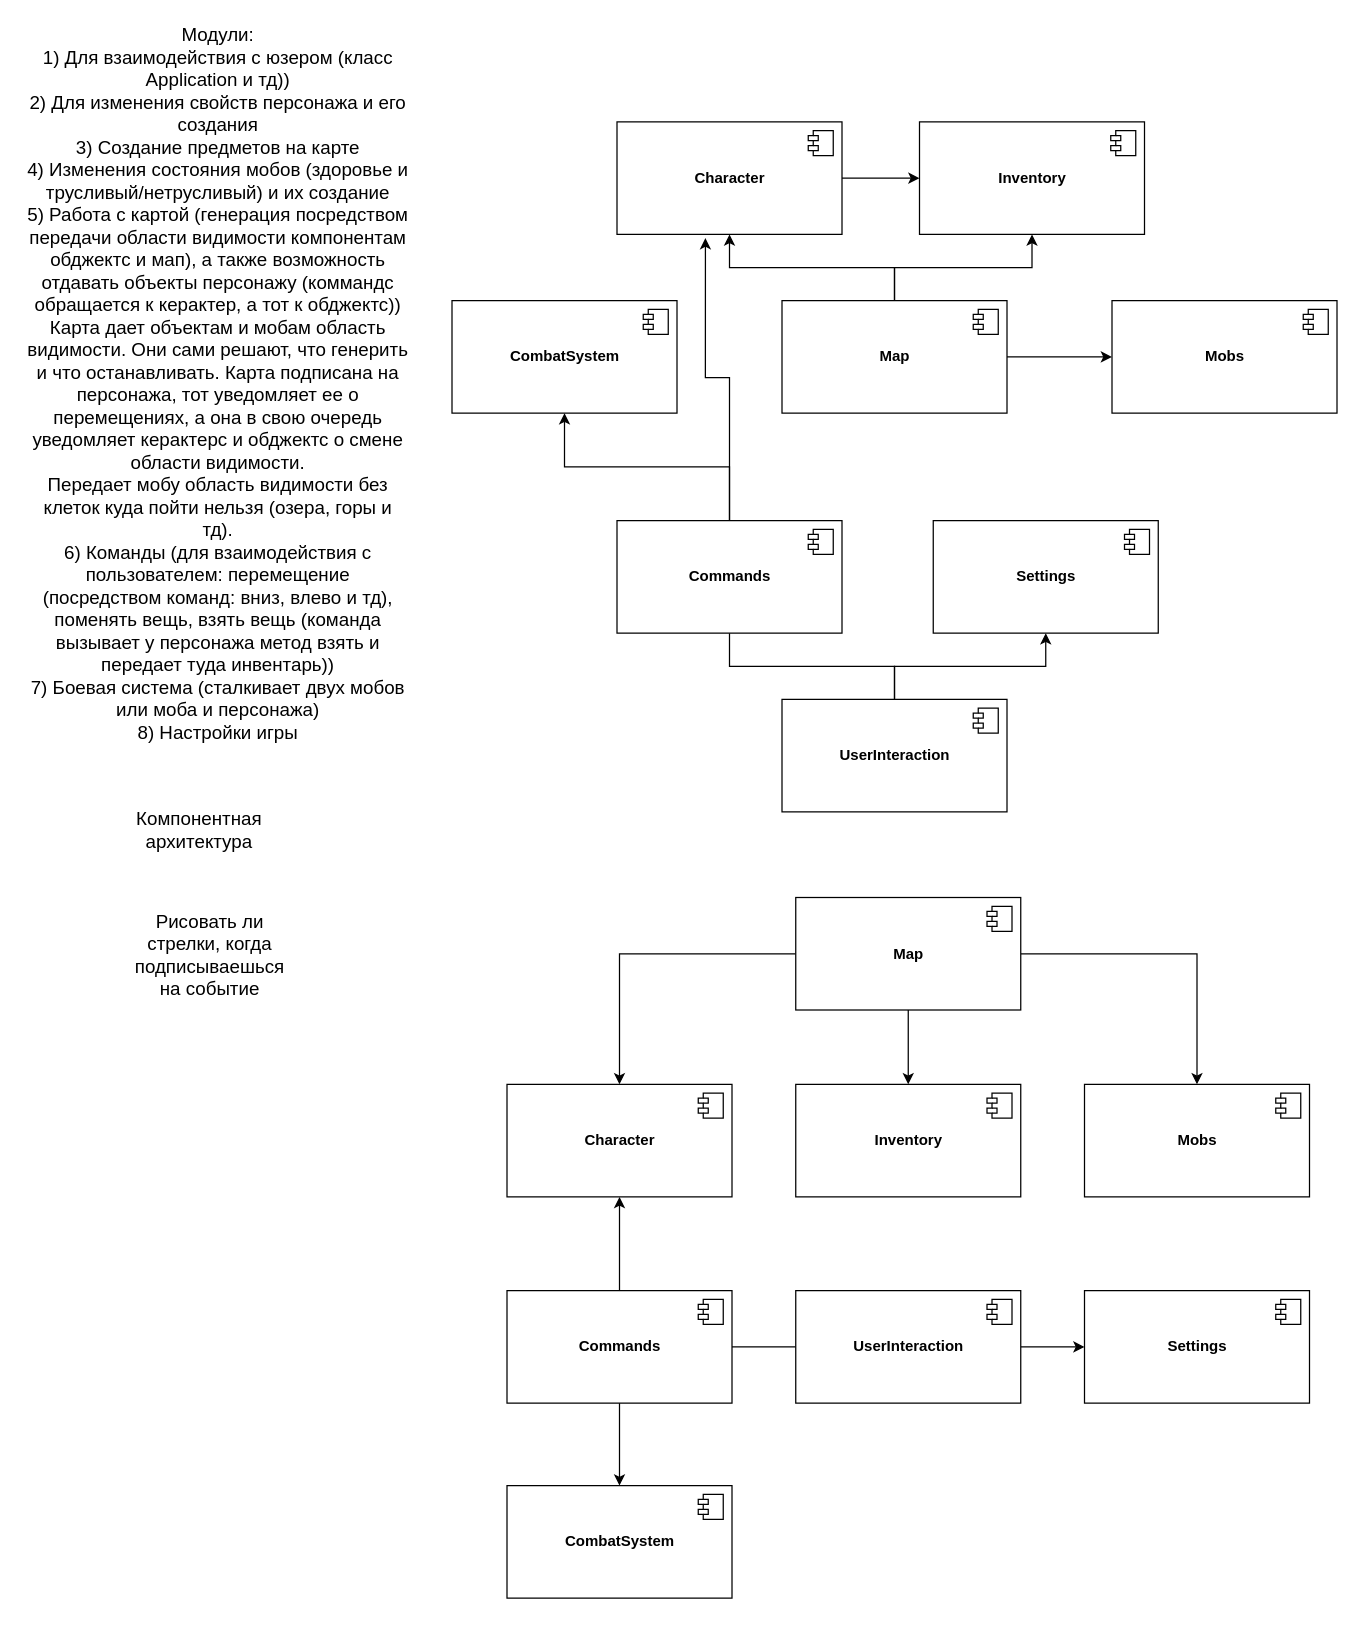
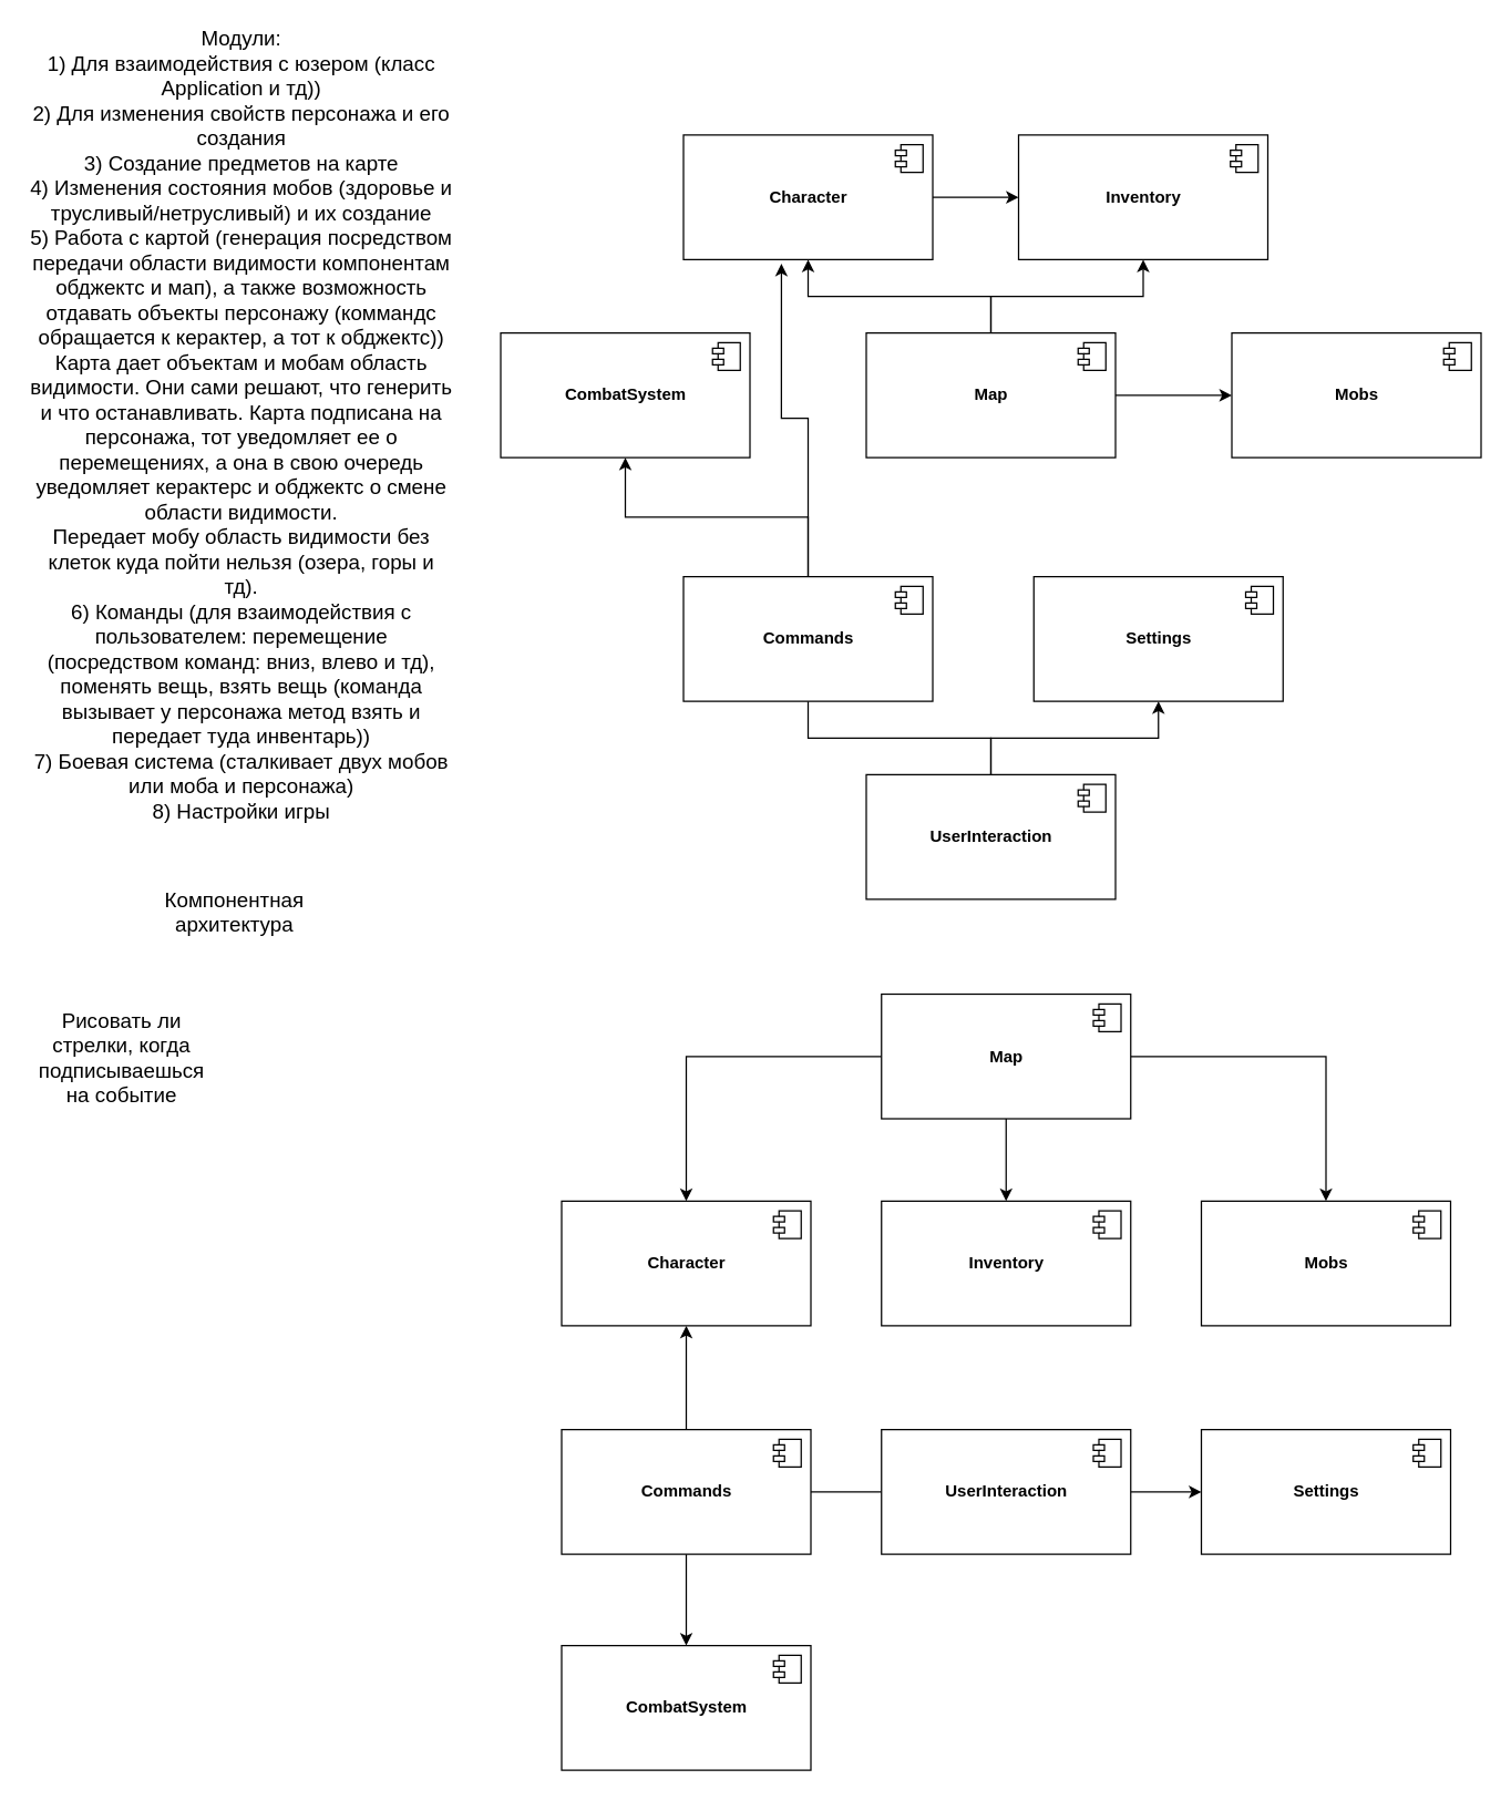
- <mxCell id="3" value="Компонентная архитектура" style="text;html=1;strokeColor=none;fillColor=none;align=center;verticalAlign=middle;whiteSpace=wrap;rounded=0;fontSize=15;" parent="1" vertex="1"><mxGeometry x="103.5" y="641" width="110" height="44" as="geometry" /></mxCell>
+ <mxCell id="3" value="Компонентная архитектура" style="text;html=1;strokeColor=none;fillColor=none;align=center;verticalAlign=middle;whiteSpace=wrap;rounded=0;fontSize=15;" parent="1" vertex="1"><mxGeometry x="113.5" y="636" width="110" height="44" as="geometry" /></mxCell>
- <mxCell id="28" value="&lt;font style=&quot;font-size: 15px&quot;&gt;Рисовать ли стрелки, когда подписываешься на событие&lt;/font&gt;" style="text;html=1;strokeColor=none;fillColor=none;align=center;verticalAlign=middle;whiteSpace=wrap;rounded=0;" parent="1" vertex="1"><mxGeometry x="110.5" y="735" width="113" height="55" as="geometry" /></mxCell>
+ <mxCell id="28" value="&lt;font style=&quot;font-size: 15px&quot;&gt;Рисовать ли стрелки, когда подписываешься на событие&lt;/font&gt;" style="text;html=1;strokeColor=none;fillColor=none;align=center;verticalAlign=middle;whiteSpace=wrap;rounded=0;" parent="1" vertex="1"><mxGeometry x="30.5" y="735" width="113" height="55" as="geometry" /></mxCell>
